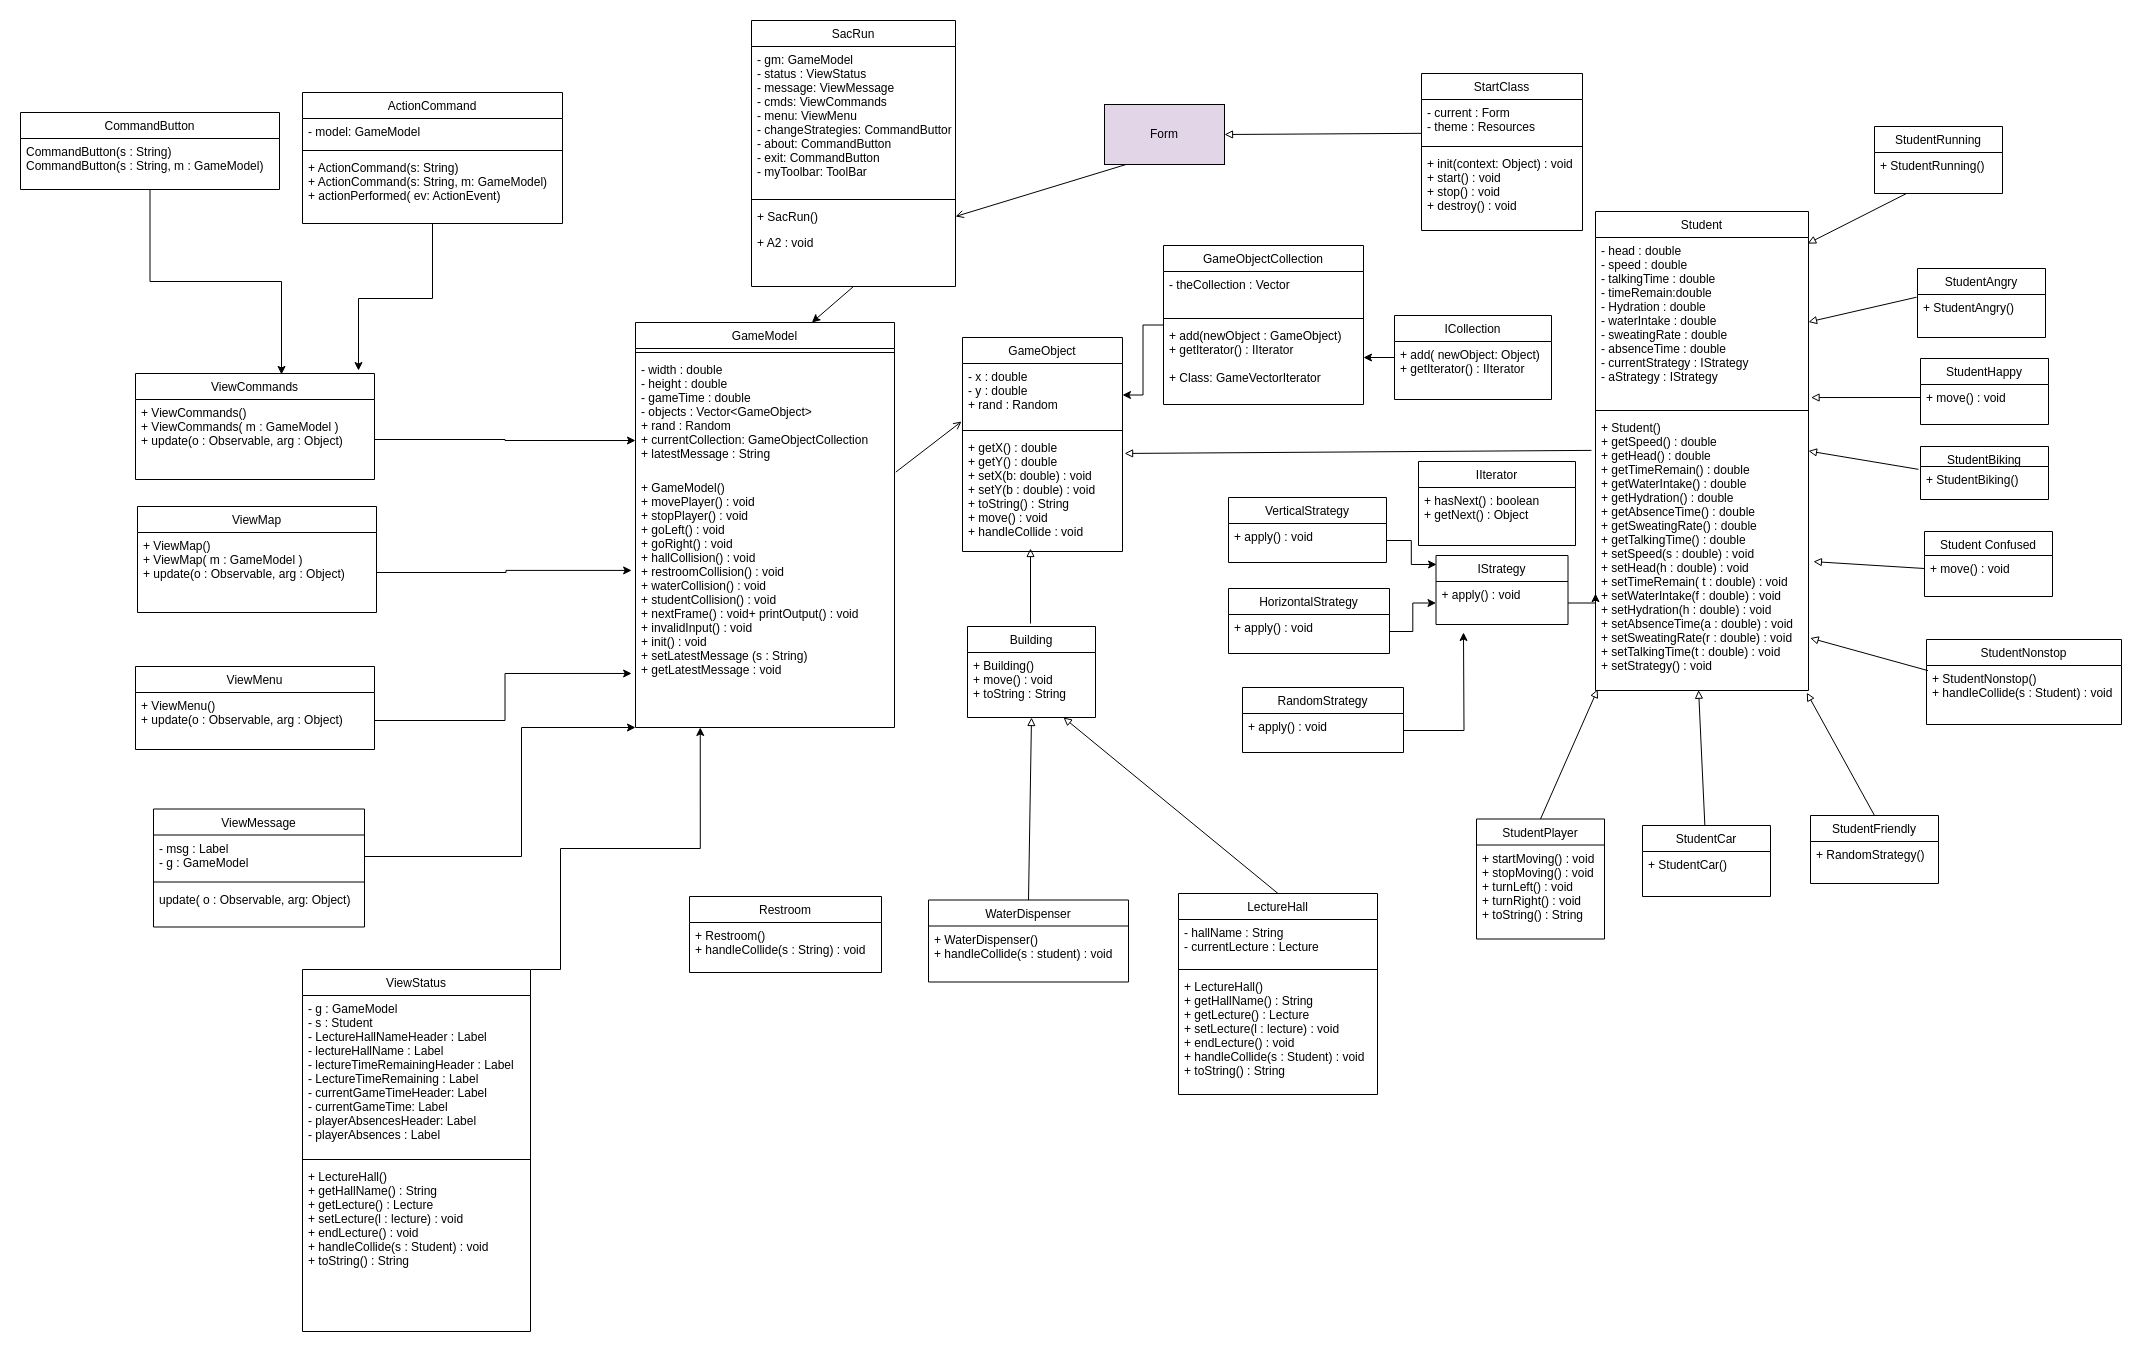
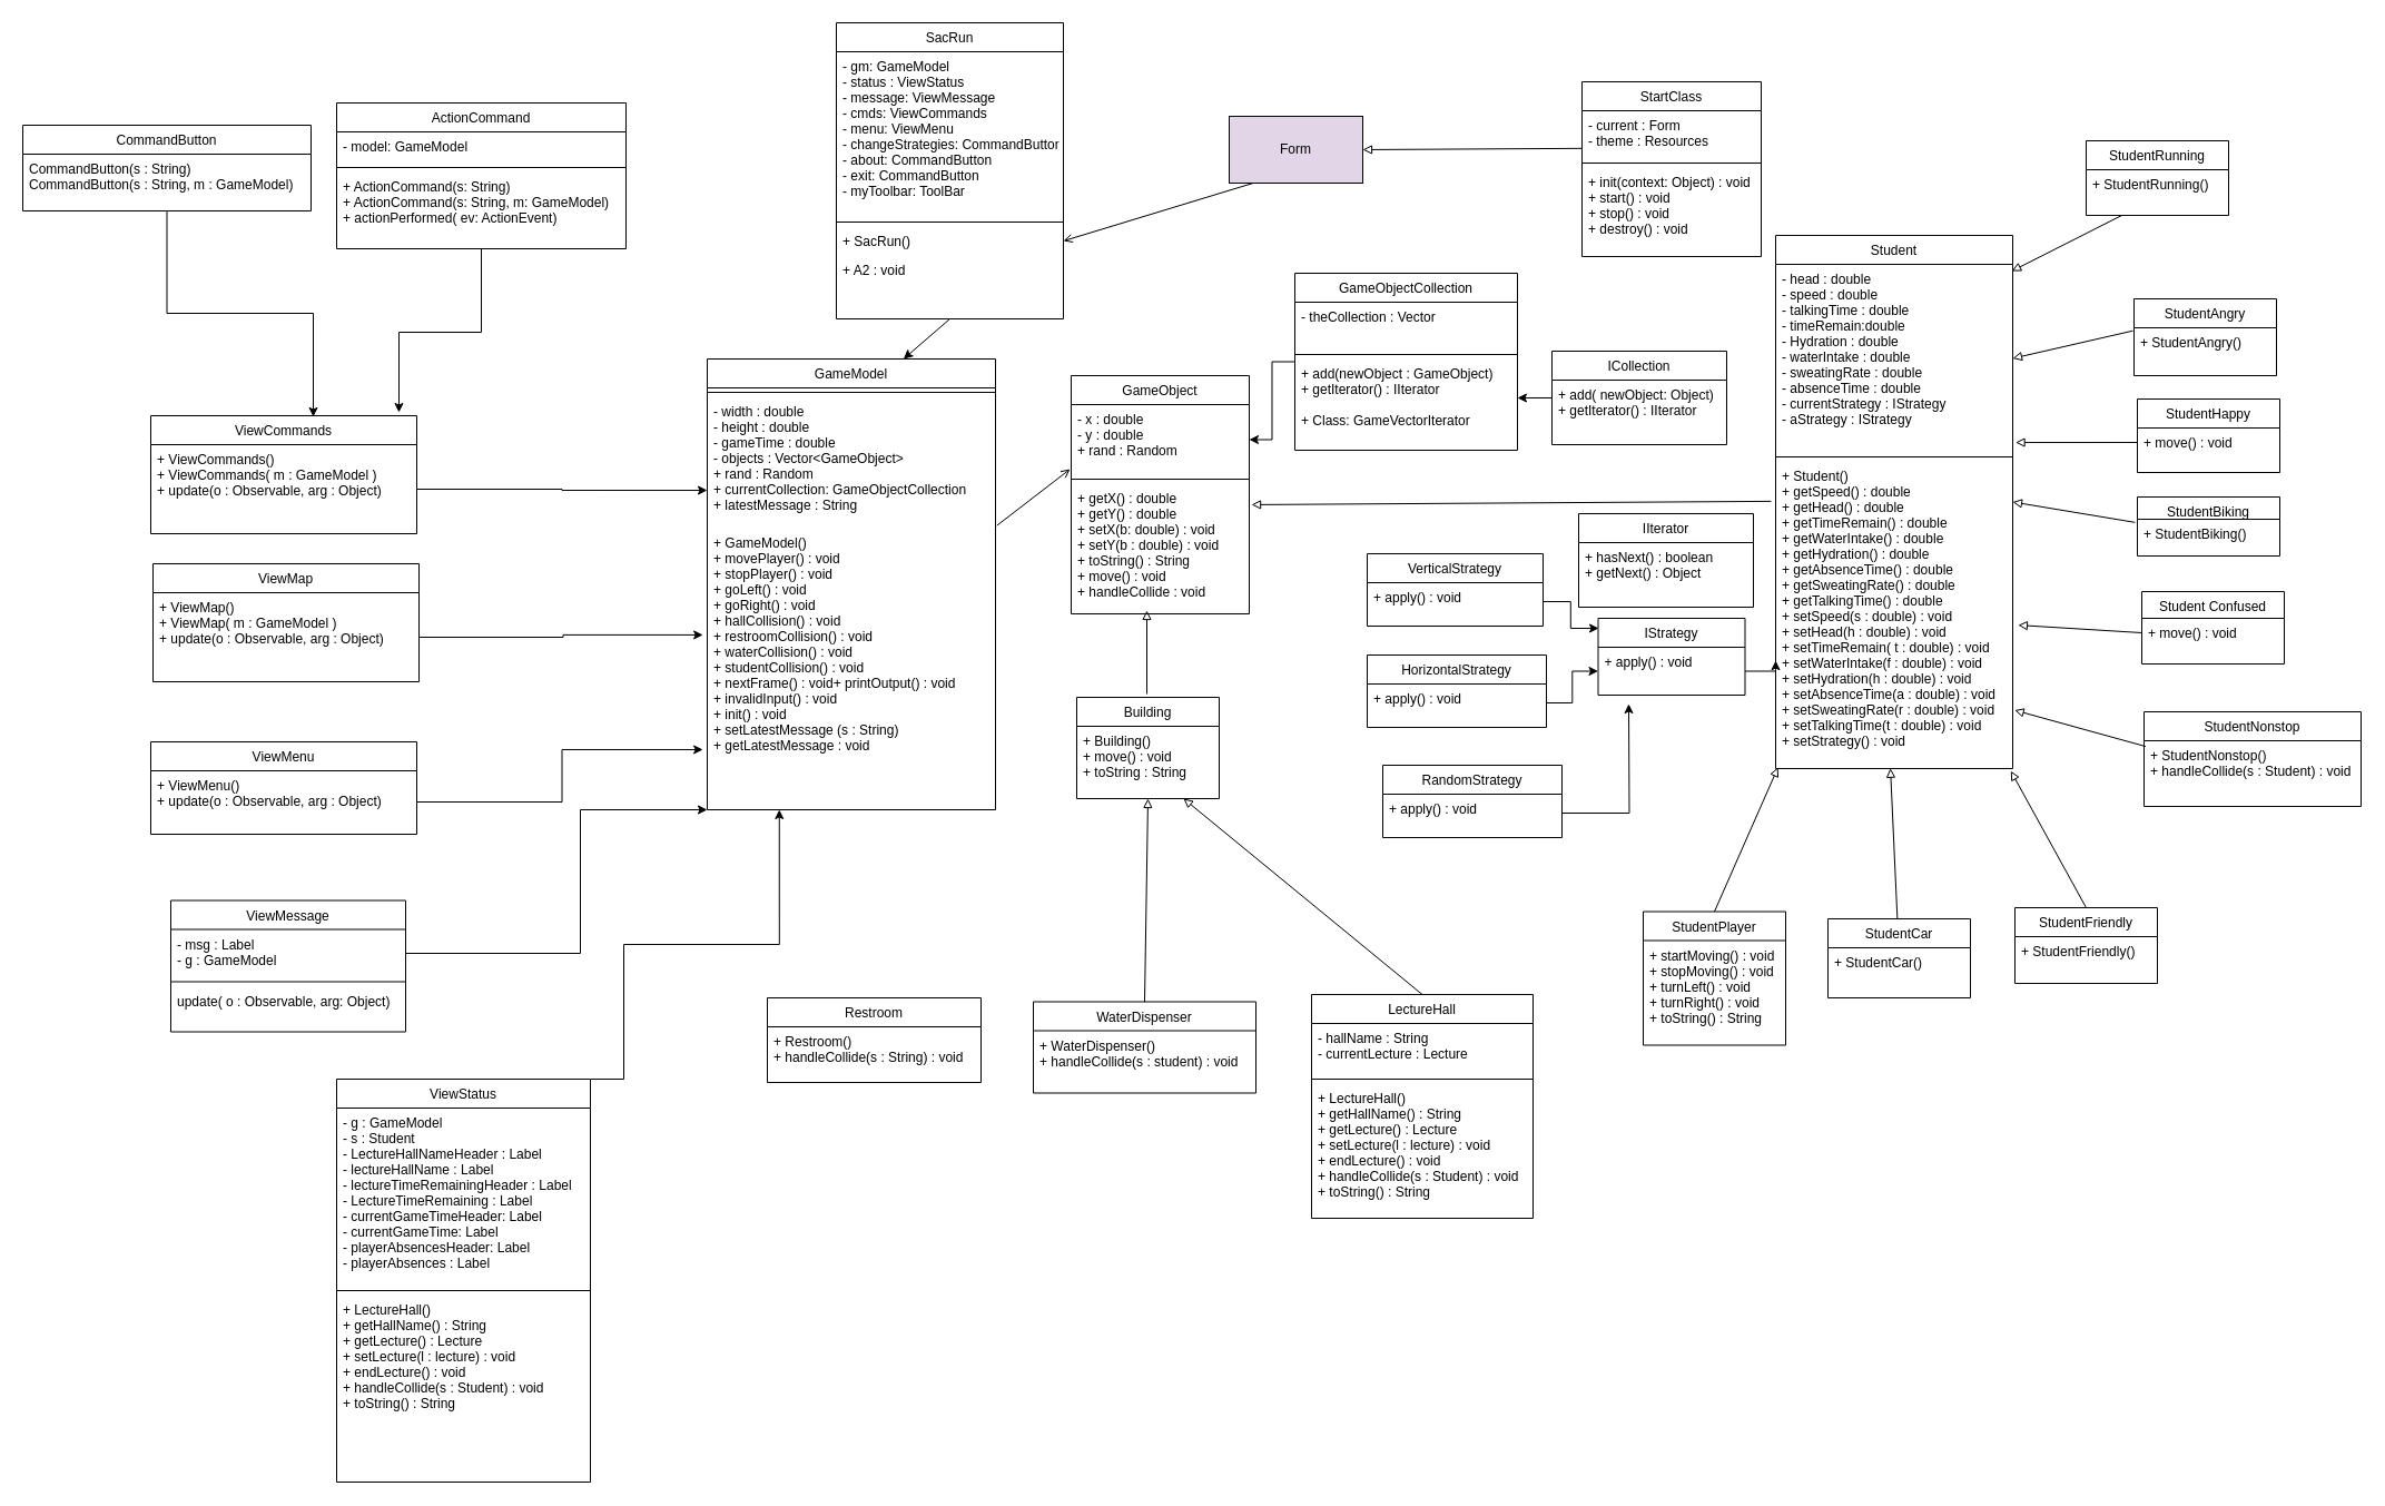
- <mxCell id="52" value="+ RandomStrategy()" style="text;align=left;verticalAlign=top;spacingLeft=4;spacingRight=4;overflow=hidden;rotatable=0;points=[[0,0.5],[1,0.5]];portConstraint=eastwest;" parent="51" vertex="1"><mxGeometry y="26" width="128" height="39" as="geometry" /></mxCell>
+ <mxCell id="52" value="+ StudentFriendly()" style="text;align=left;verticalAlign=top;spacingLeft=4;spacingRight=4;overflow=hidden;rotatable=0;points=[[0,0.5],[1,0.5]];portConstraint=eastwest;" parent="51" vertex="1"><mxGeometry y="26" width="128" height="39" as="geometry" /></mxCell>
